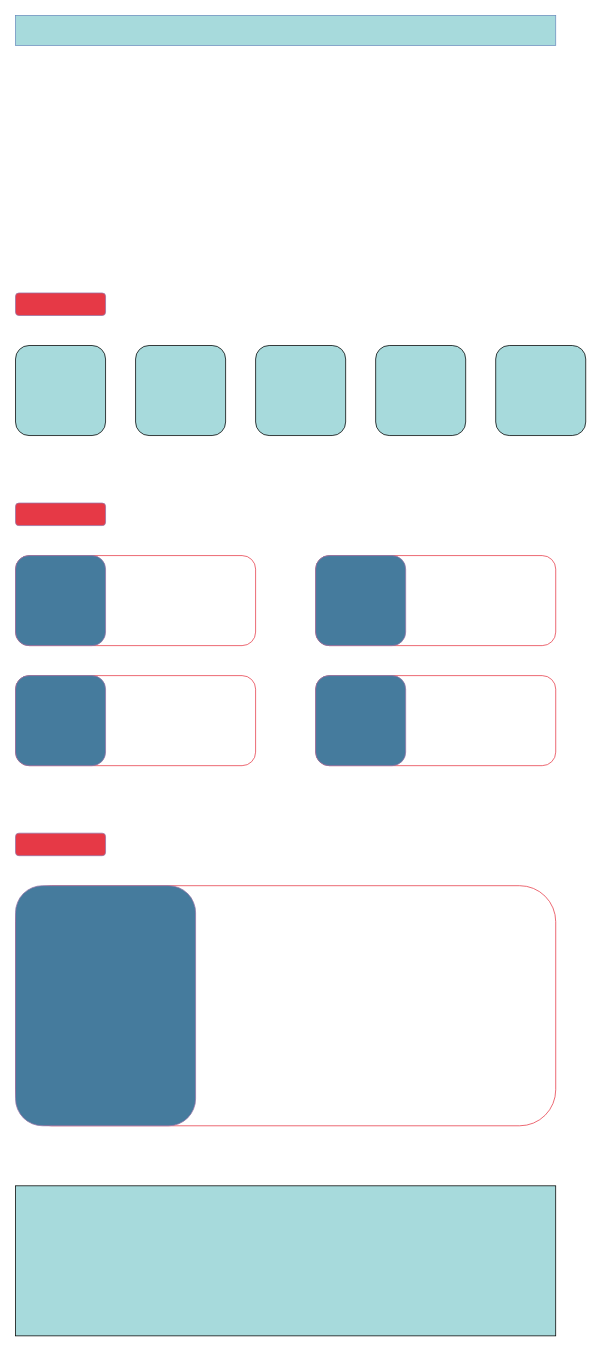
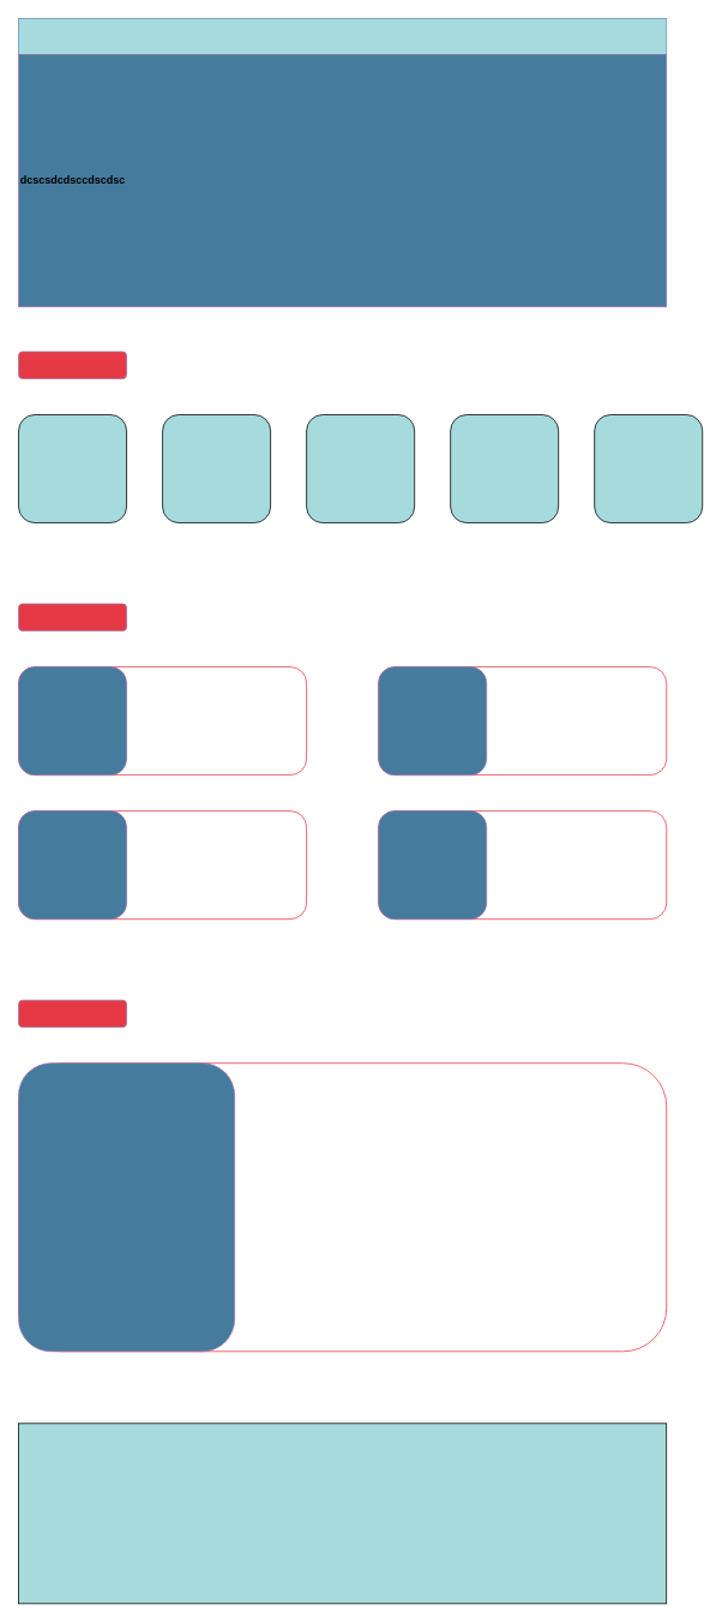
+ <mxCell id="6" value="&lt;b style=&quot;&quot;&gt;dcscsdcdsccdscdsc&lt;/b&gt;" style="text;html=1;strokeColor=#9673A6;fillColor=#457b9d;align=left;verticalAlign=middle;whiteSpace=wrap;rounded=0;labelBackgroundColor=none;labelBorderColor=none;" vertex="1" parent="1"><mxGeometry x="20" y="60" width="720" height="280" as="geometry" /></mxCell>
